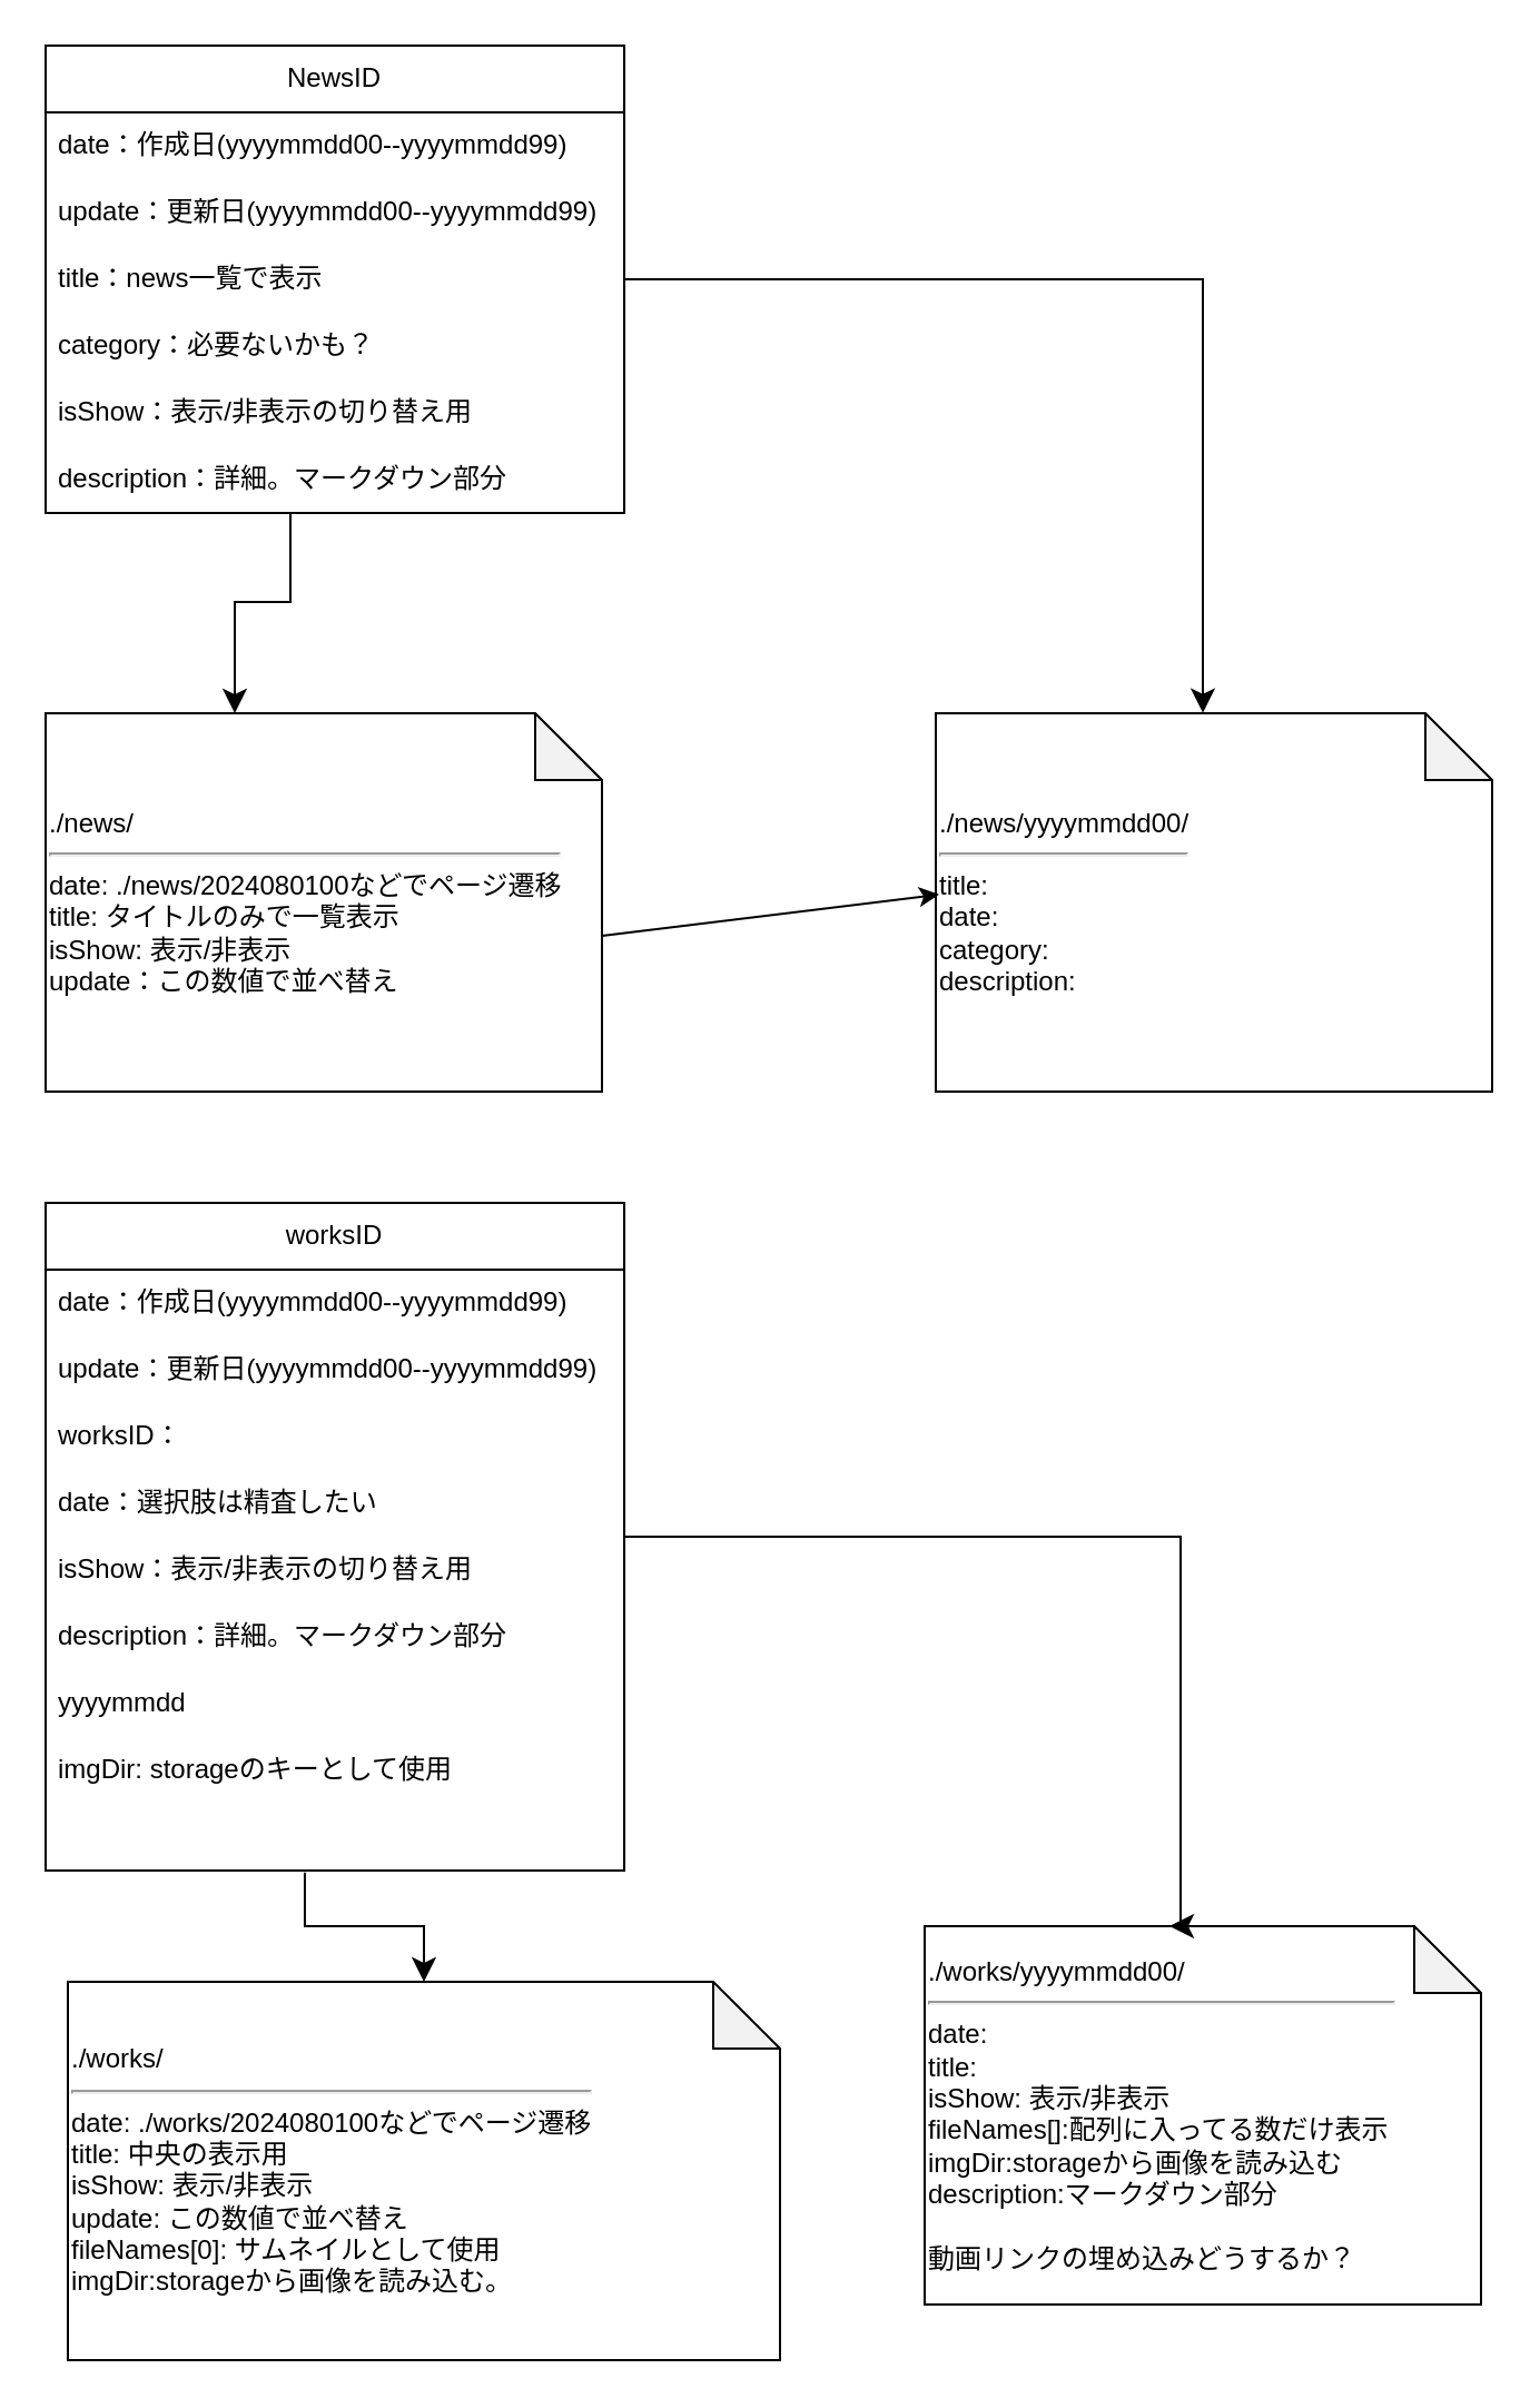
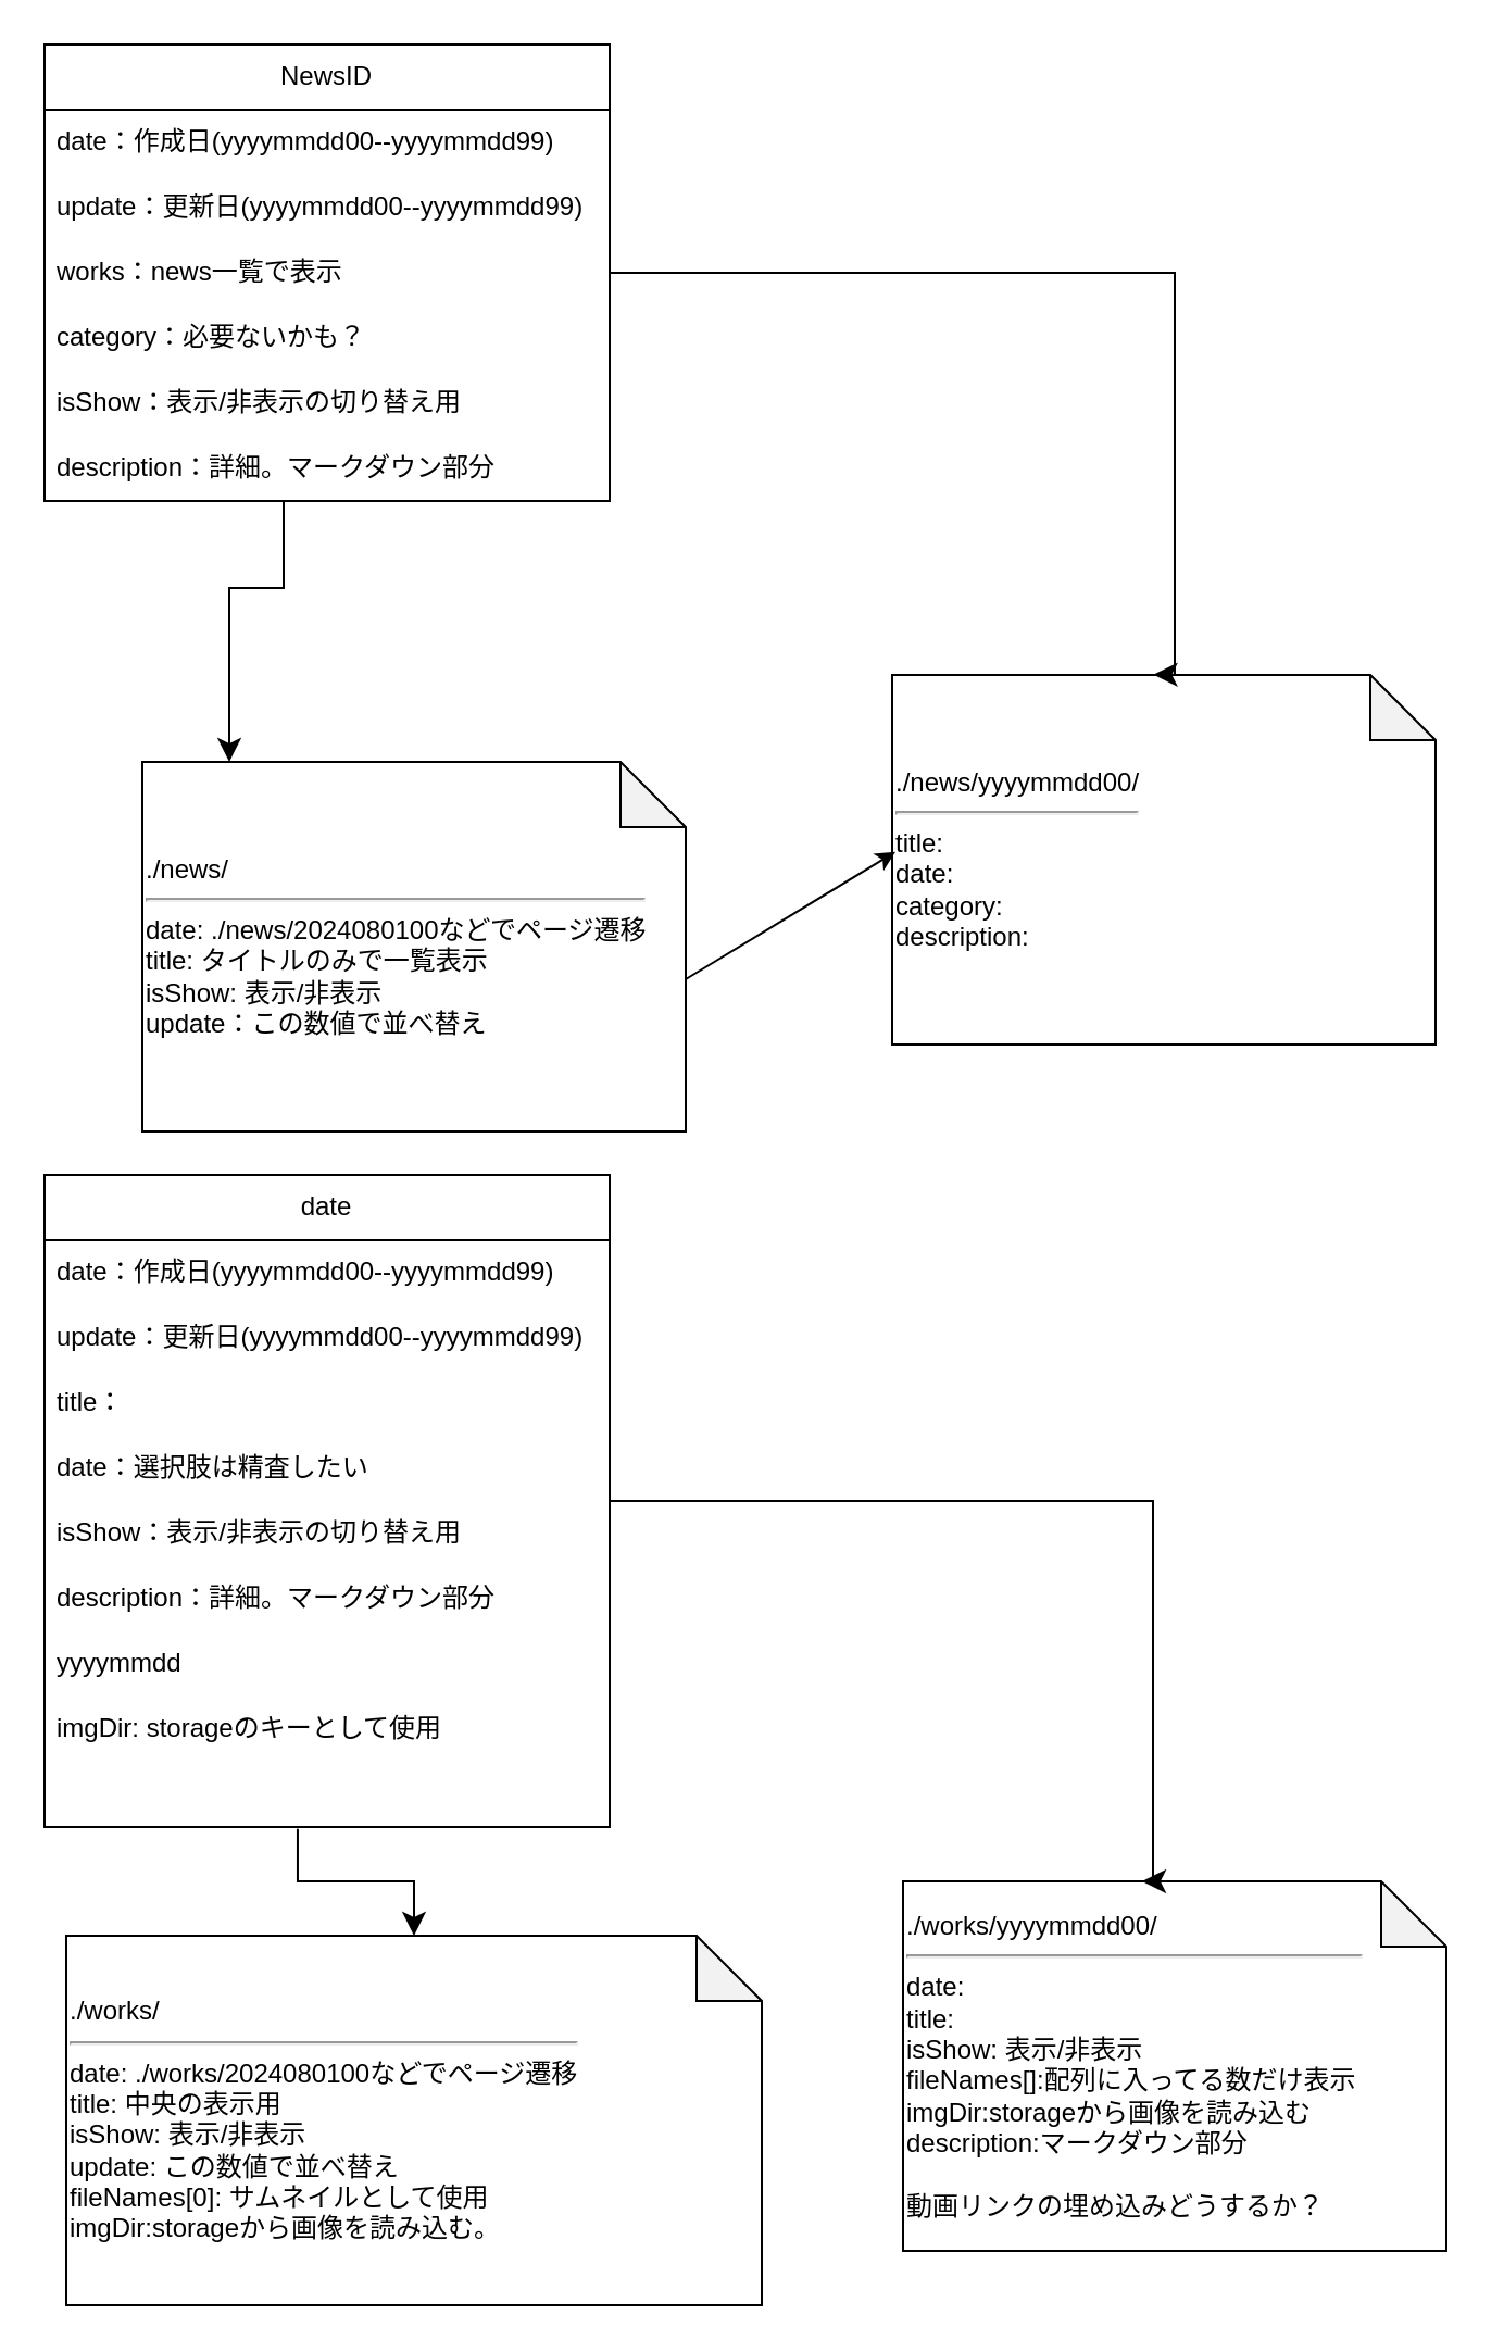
- <mxCell id="5" value="title：news一覧で表示" style="text;strokeColor=none;fillColor=none;align=left;verticalAlign=middle;spacingLeft=4;spacingRight=4;overflow=hidden;points=[[0,0.5],[1,0.5]];portConstraint=eastwest;rotatable=0;whiteSpace=wrap;html=1;" vertex="1" parent="2"><mxGeometry y="90" width="260" height="30" as="geometry" /></mxCell>
+ <mxCell id="5" value="works：news一覧で表示" style="text;strokeColor=none;fillColor=none;align=left;verticalAlign=middle;spacingLeft=4;spacingRight=4;overflow=hidden;points=[[0,0.5],[1,0.5]];portConstraint=eastwest;rotatable=0;whiteSpace=wrap;html=1;" vertex="1" parent="2"><mxGeometry y="90" width="260" height="30" as="geometry" /></mxCell>
- <mxCell id="10" value="./news/&lt;br&gt;&lt;hr&gt;date: ./news/2024080100などでページ遷移&lt;br&gt;title: タイトルのみで一覧表示&lt;br&gt;isShow: 表示/非表示&lt;br&gt;update：この数値で並べ替え" style="shape=note;whiteSpace=wrap;html=1;backgroundOutline=1;darkOpacity=0.05;align=left;" vertex="1" parent="1"><mxGeometry x="20" y="320" width="250" height="170" as="geometry" /></mxCell>
+ <mxCell id="10" value="./news/&lt;br&gt;&lt;hr&gt;date: ./news/2024080100などでページ遷移&lt;br&gt;title: タイトルのみで一覧表示&lt;br&gt;isShow: 表示/非表示&lt;br&gt;update：この数値で並べ替え" style="shape=note;whiteSpace=wrap;html=1;backgroundOutline=1;darkOpacity=0.05;align=left;" vertex="1" parent="1"><mxGeometry x="65" y="350" width="250" height="170" as="geometry" /></mxCell>
- <mxCell id="11" value="./news/yyyymmdd00/&lt;br&gt;&lt;hr&gt;title:&lt;br&gt;date:&lt;br&gt;category:&lt;br&gt;description:&lt;br&gt;" style="shape=note;whiteSpace=wrap;html=1;backgroundOutline=1;darkOpacity=0.05;align=left;" vertex="1" parent="1"><mxGeometry x="420" y="320" width="250" height="170" as="geometry" /></mxCell>
+ <mxCell id="11" value="./news/yyyymmdd00/&lt;br&gt;&lt;hr&gt;title:&lt;br&gt;date:&lt;br&gt;category:&lt;br&gt;description:&lt;br&gt;" style="shape=note;whiteSpace=wrap;html=1;backgroundOutline=1;darkOpacity=0.05;align=left;" vertex="1" parent="1"><mxGeometry x="410" y="310" width="250" height="170" as="geometry" /></mxCell>
- <mxCell id="14" value="worksID" style="swimlane;fontStyle=0;childLayout=stackLayout;horizontal=1;startSize=30;horizontalStack=0;resizeParent=1;resizeParentMax=0;resizeLast=0;collapsible=1;marginBottom=0;whiteSpace=wrap;html=1;" vertex="1" parent="1"><mxGeometry x="20" y="540" width="260" height="300" as="geometry" /></mxCell>
+ <mxCell id="14" value="date" style="swimlane;fontStyle=0;childLayout=stackLayout;horizontal=1;startSize=30;horizontalStack=0;resizeParent=1;resizeParentMax=0;resizeLast=0;collapsible=1;marginBottom=0;whiteSpace=wrap;html=1;" vertex="1" parent="1"><mxGeometry x="20" y="540" width="260" height="300" as="geometry" /></mxCell>
- <mxCell id="17" value="worksID：" style="text;strokeColor=none;fillColor=none;align=left;verticalAlign=middle;spacingLeft=4;spacingRight=4;overflow=hidden;points=[[0,0.5],[1,0.5]];portConstraint=eastwest;rotatable=0;whiteSpace=wrap;html=1;" vertex="1" parent="14"><mxGeometry y="90" width="260" height="30" as="geometry" /></mxCell>
+ <mxCell id="17" value="title：" style="text;strokeColor=none;fillColor=none;align=left;verticalAlign=middle;spacingLeft=4;spacingRight=4;overflow=hidden;points=[[0,0.5],[1,0.5]];portConstraint=eastwest;rotatable=0;whiteSpace=wrap;html=1;" vertex="1" parent="14"><mxGeometry y="90" width="260" height="30" as="geometry" /></mxCell>
